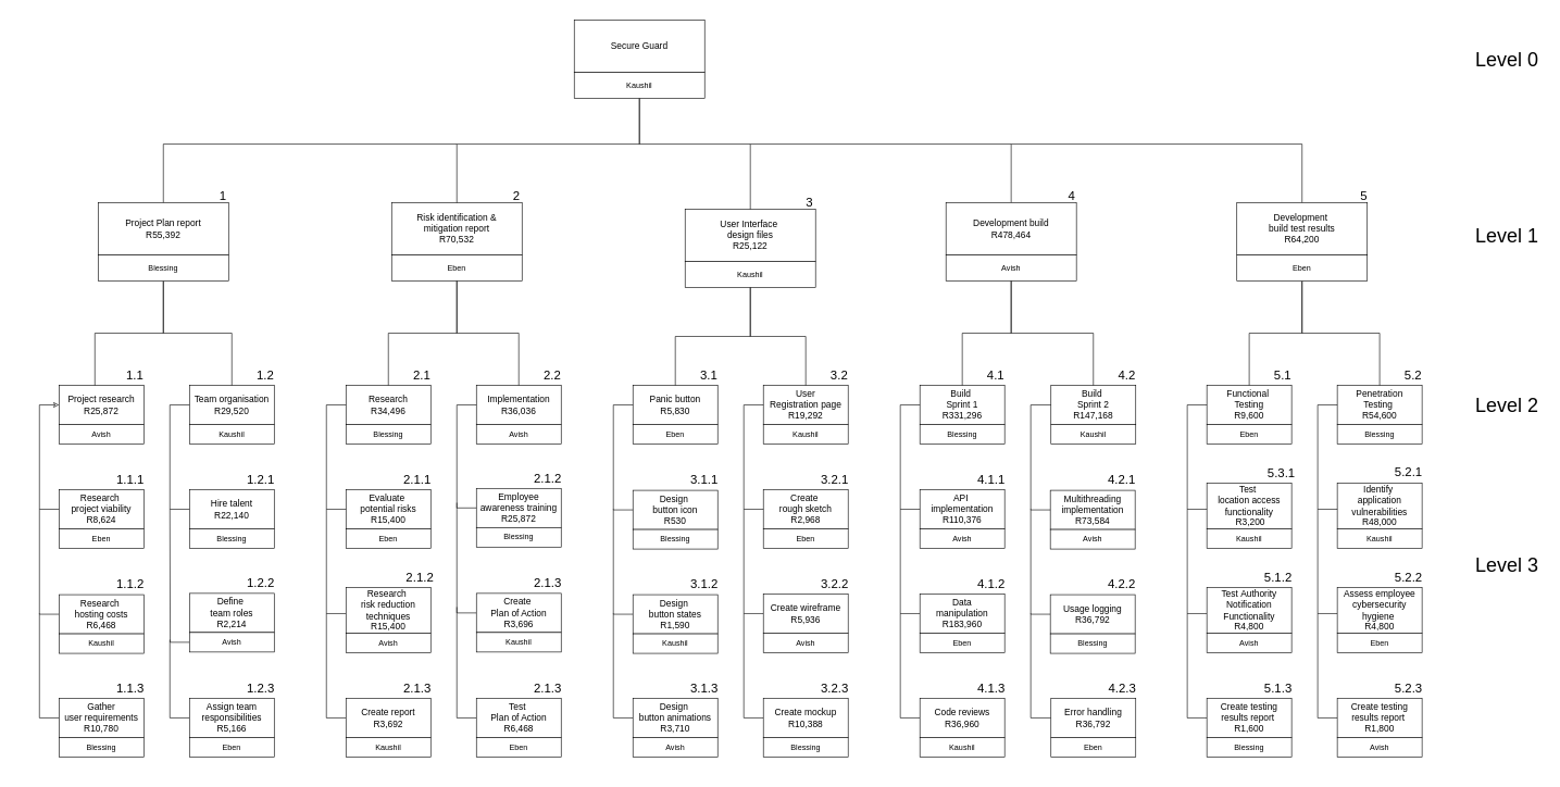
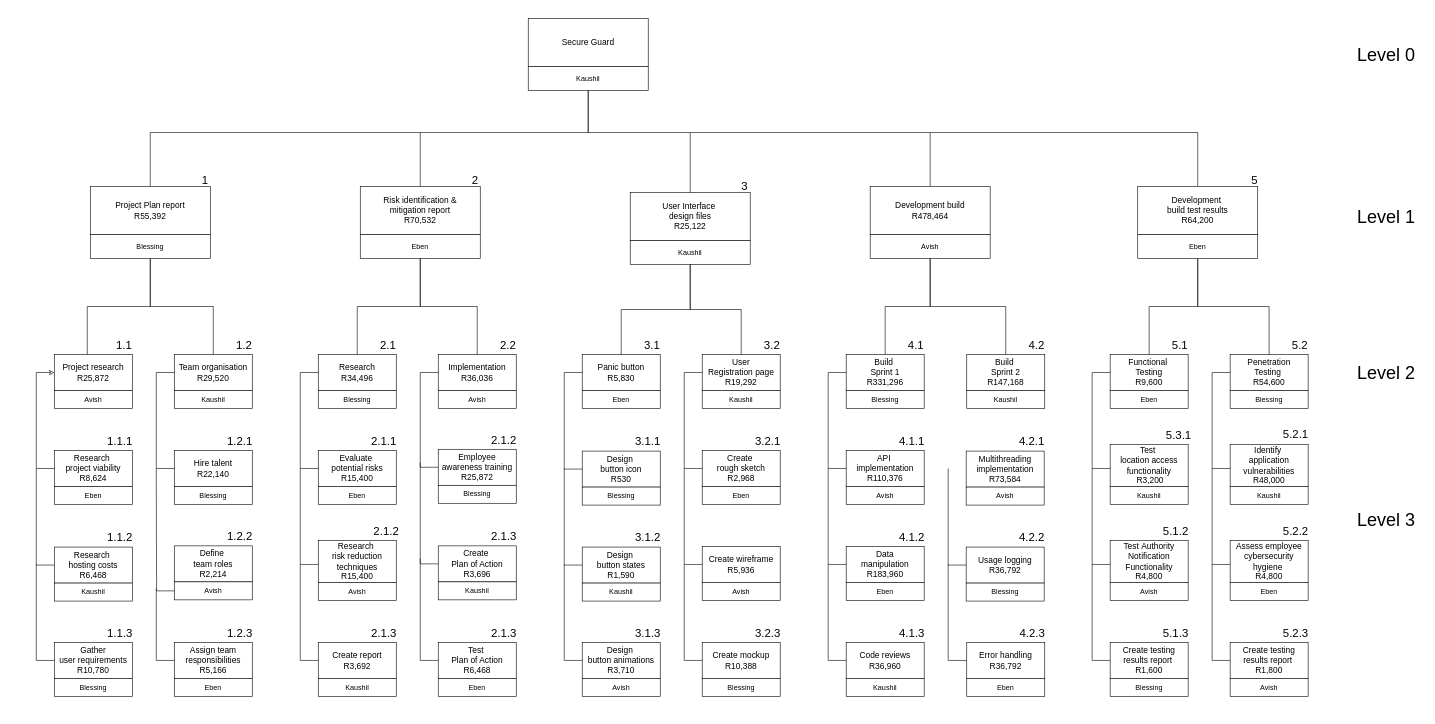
- <mxCell id="227" value="4" style="text;html=1;align=center;verticalAlign=middle;whiteSpace=wrap;rounded=0;fontSize=19;" parent="222" vertex="1"><mxGeometry x="185" width="16" height="20" as="geometry" /></mxCell>
- <mxCell id="238" style="edgeStyle=orthogonalEdgeStyle;rounded=0;orthogonalLoop=1;jettySize=auto;html=1;entryX=0;entryY=0.5;entryDx=0;entryDy=0;endArrow=none;endFill=0;" parent="1" source="145" target="141" edge="1"><mxGeometry relative="1" as="geometry"><Array as="points"><mxPoint x="1580" y="781" /><mxPoint x="1580" y="620" /></Array></mxGeometry></mxCell>
- <mxCell id="114" value="3.2.2" style="text;html=1;align=center;verticalAlign=middle;whiteSpace=wrap;rounded=0;fontSize=19;" parent="110" vertex="1"><mxGeometry x="96" width="27" height="30" as="geometry" /></mxCell>
